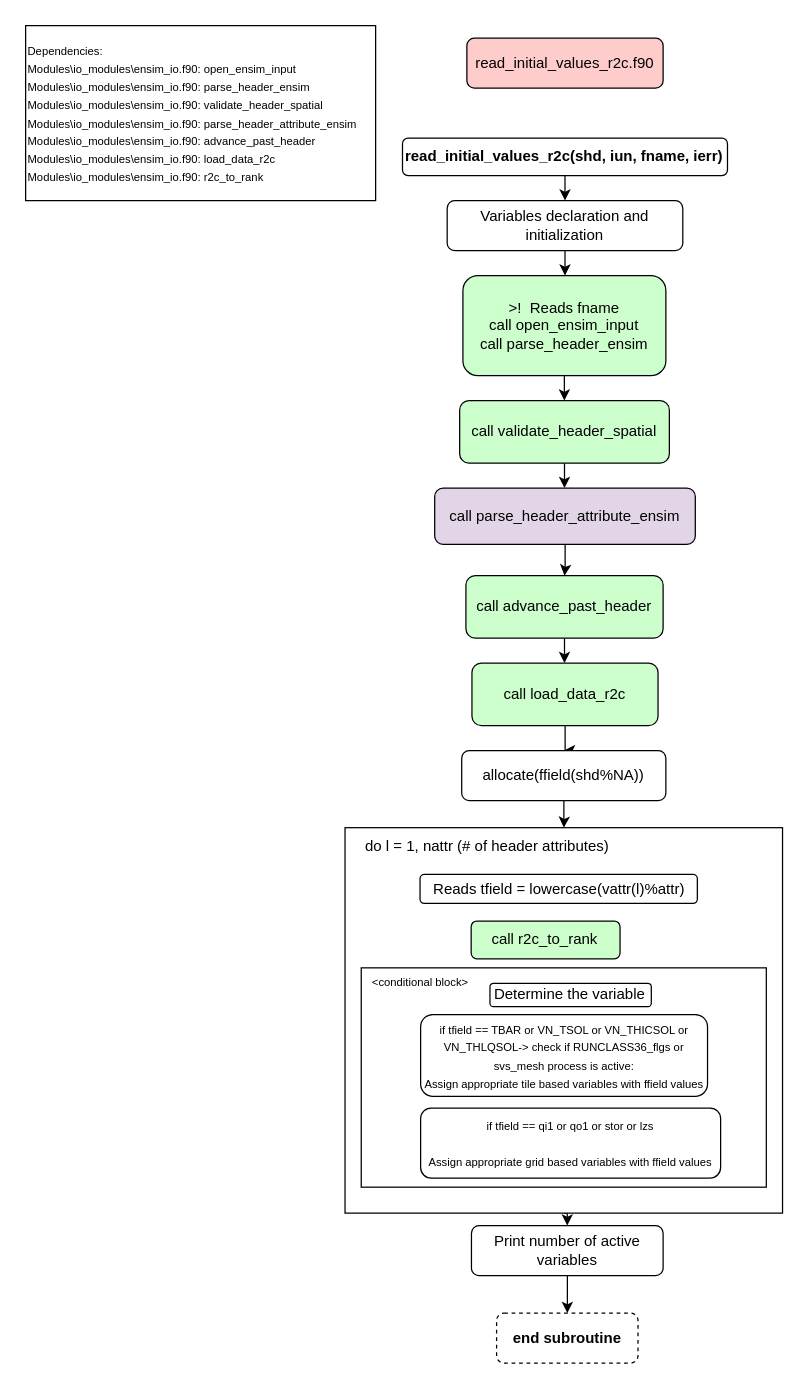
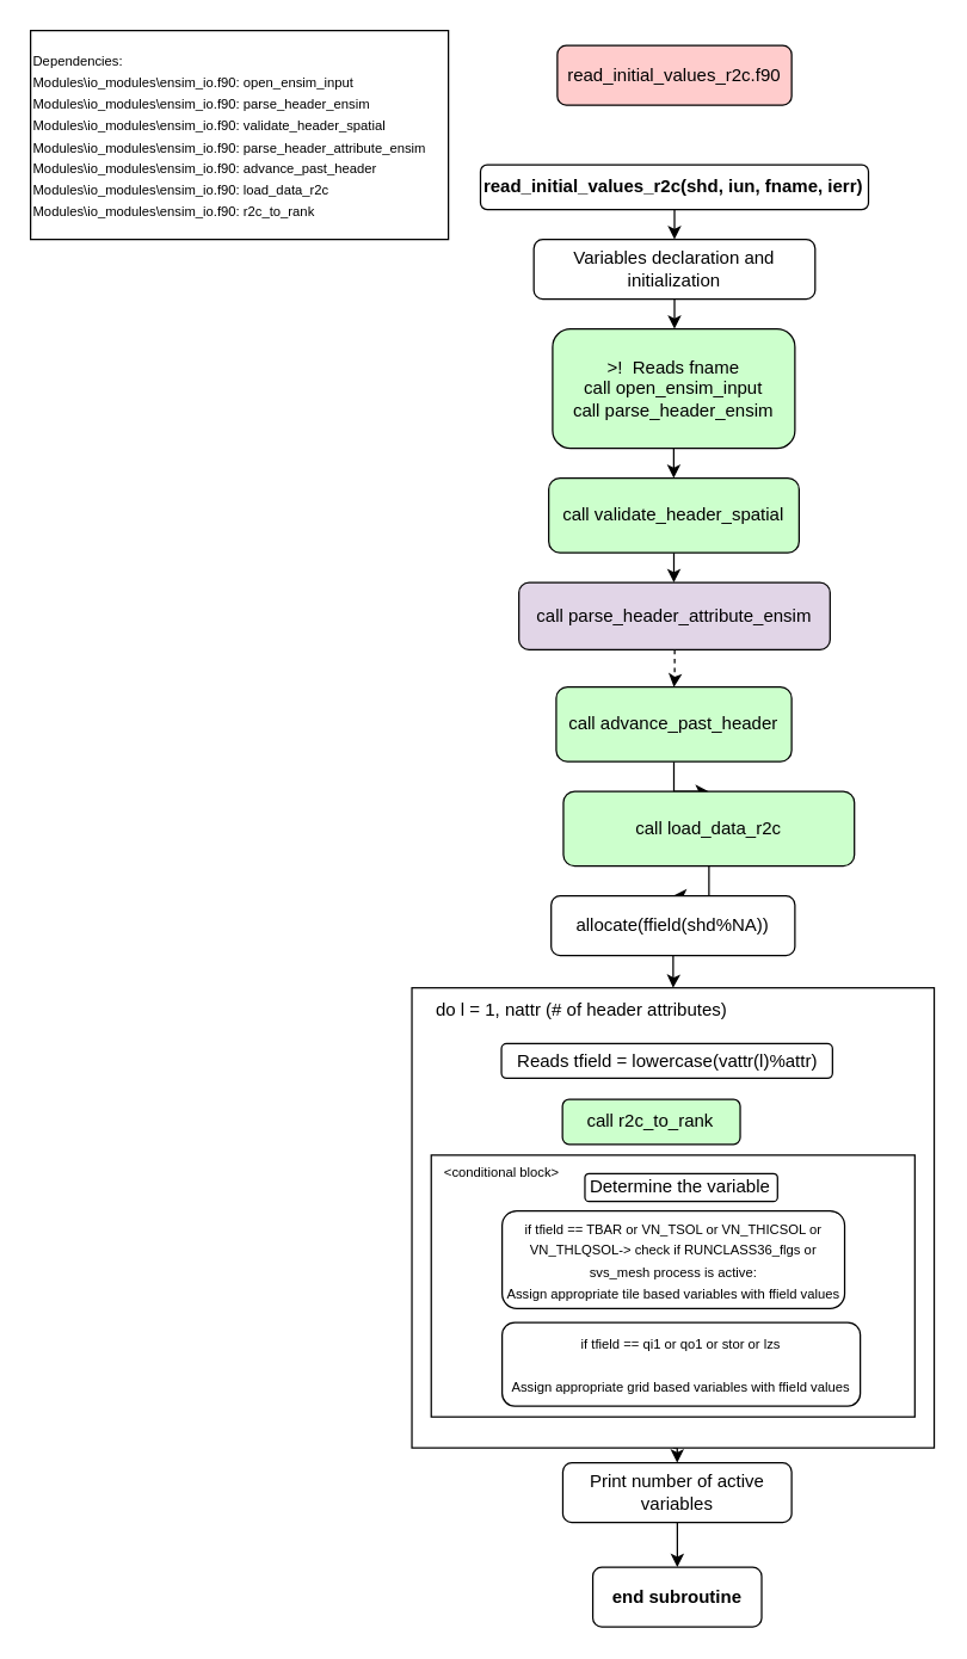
- <mxCell id="12" value="" style="edgeStyle=orthogonalEdgeStyle;rounded=0;orthogonalLoop=1;jettySize=auto;html=1;" edge="1" parent="1" source="13" target="15"><mxGeometry relative="1" as="geometry" /></mxCell>
+ <mxCell id="12" value="" style="edgeStyle=orthogonalEdgeStyle;rounded=0;orthogonalLoop=1;jettySize=auto;html=1;dashed=1;" edge="1" parent="1" source="13" target="15"><mxGeometry relative="1" as="geometry" /></mxCell>
- <mxCell id="17" value="&lt;span style=&quot;font-weight: normal;&quot;&gt;call load_data_r2c&lt;/span&gt;" style="whiteSpace=wrap;html=1;fillColor=#CCFFCC;rounded=1;fontStyle=1;" vertex="1" parent="1"><mxGeometry x="377.06" y="530" width="148.88" height="50" as="geometry" /></mxCell>
+ <mxCell id="17" value="&lt;span style=&quot;font-weight: normal;&quot;&gt;call load_data_r2c&lt;/span&gt;" style="whiteSpace=wrap;html=1;fillColor=#CCFFCC;rounded=1;fontStyle=1;" vertex="1" parent="1"><mxGeometry x="377.06" y="530" width="195" height="50" as="geometry" /></mxCell>
- <mxCell id="21" value="end subroutine" style="whiteSpace=wrap;html=1;fillColor=#FFFFFF;rounded=1;fontStyle=1;dashed=1;" vertex="1" parent="1"><mxGeometry x="396.77" y="1050" width="113.13" height="40" as="geometry" /></mxCell>
+ <mxCell id="21" value="end subroutine" style="whiteSpace=wrap;html=1;fillColor=#FFFFFF;rounded=1;fontStyle=1;" vertex="1" parent="1"><mxGeometry x="396.77" y="1050" width="113.13" height="40" as="geometry" /></mxCell>
